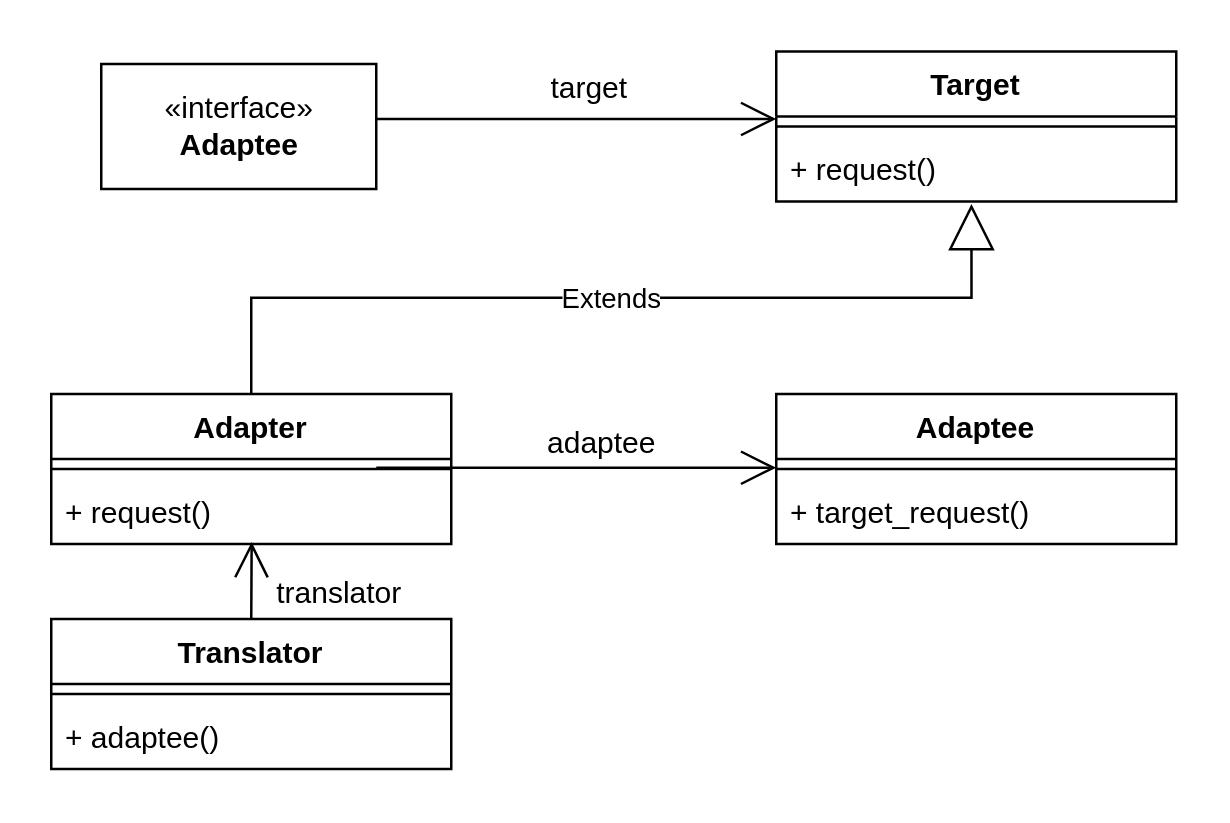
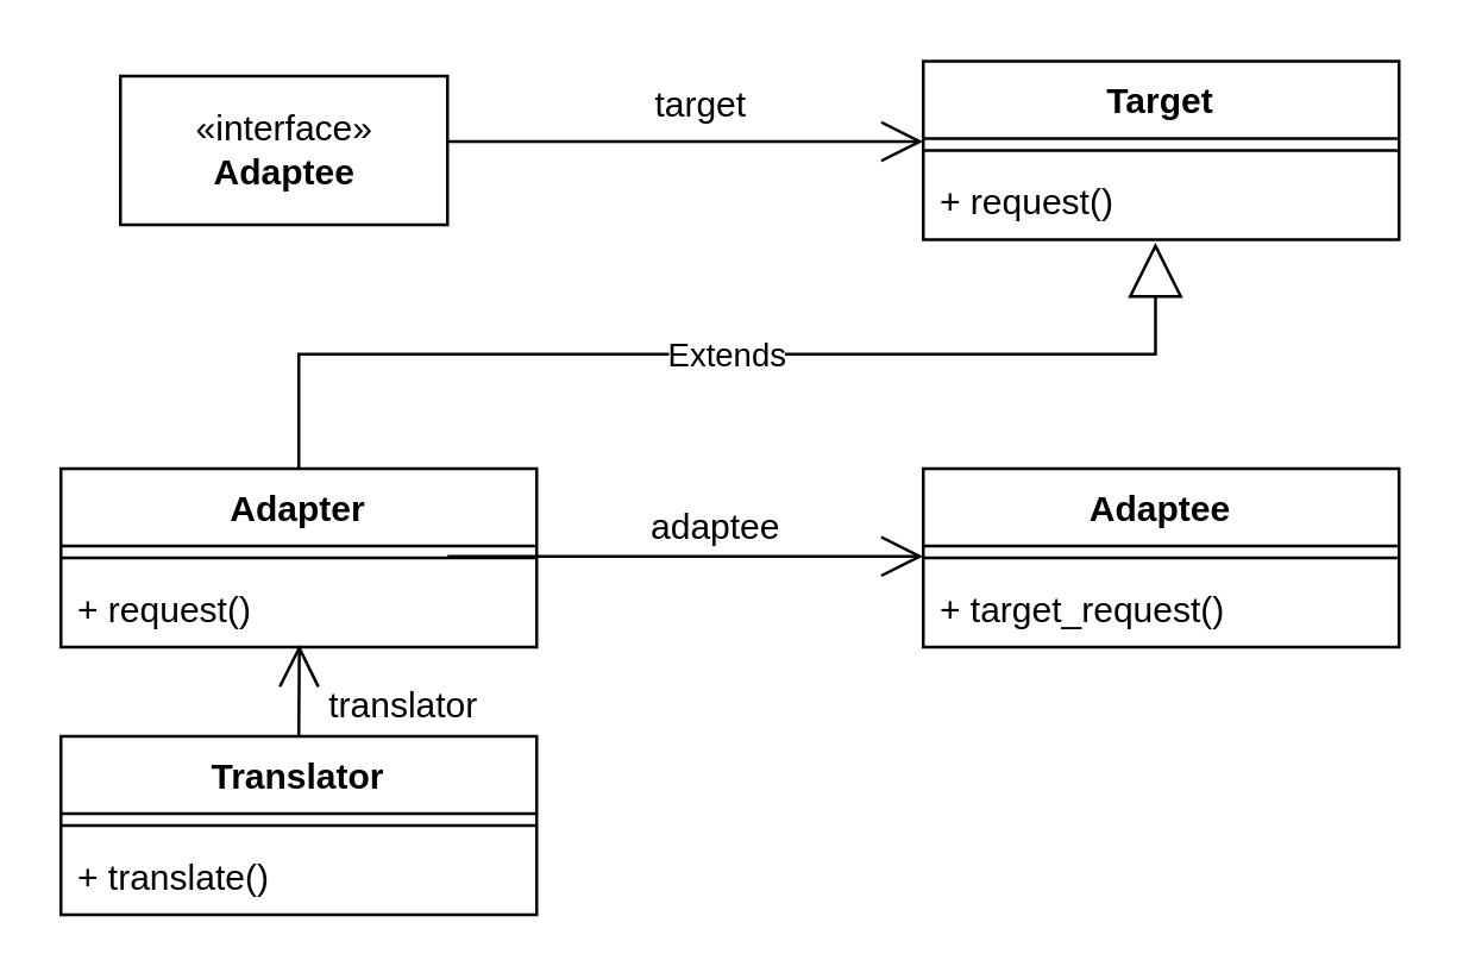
- <mxCell id="19" value="+ adaptee()" style="text;strokeColor=none;fillColor=none;align=left;verticalAlign=top;spacingLeft=4;spacingRight=4;overflow=hidden;rotatable=0;points=[[0,0.5],[1,0.5]];portConstraint=eastwest;" parent="17" vertex="1"><mxGeometry y="34" width="160" height="26" as="geometry" /></mxCell>
+ <mxCell id="19" value="+ translate()" style="text;strokeColor=none;fillColor=none;align=left;verticalAlign=top;spacingLeft=4;spacingRight=4;overflow=hidden;rotatable=0;points=[[0,0.5],[1,0.5]];portConstraint=eastwest;" parent="17" vertex="1"><mxGeometry y="34" width="160" height="26" as="geometry" /></mxCell>
